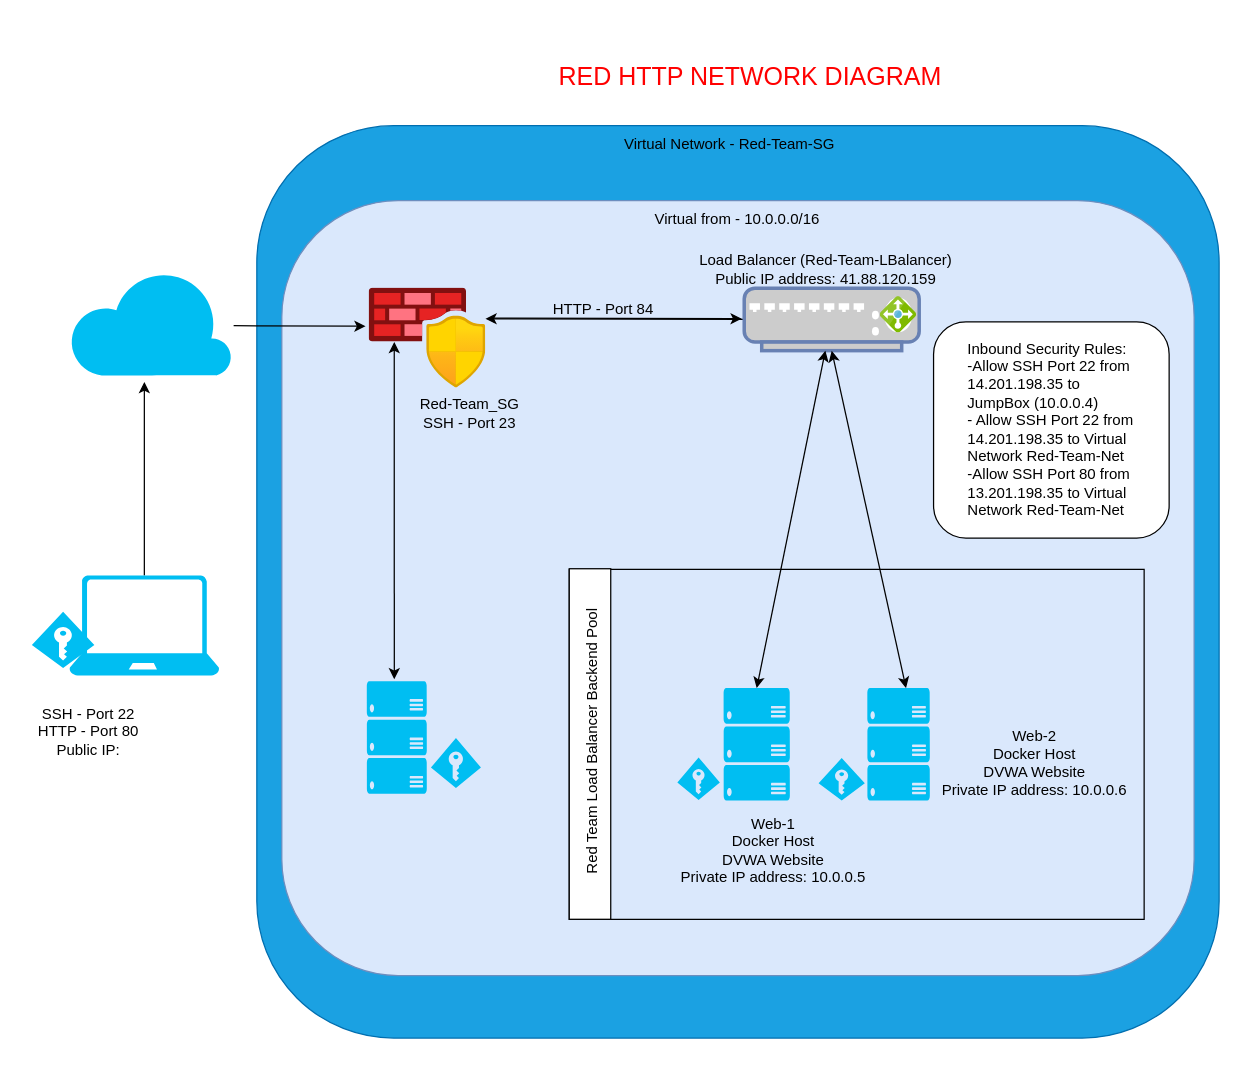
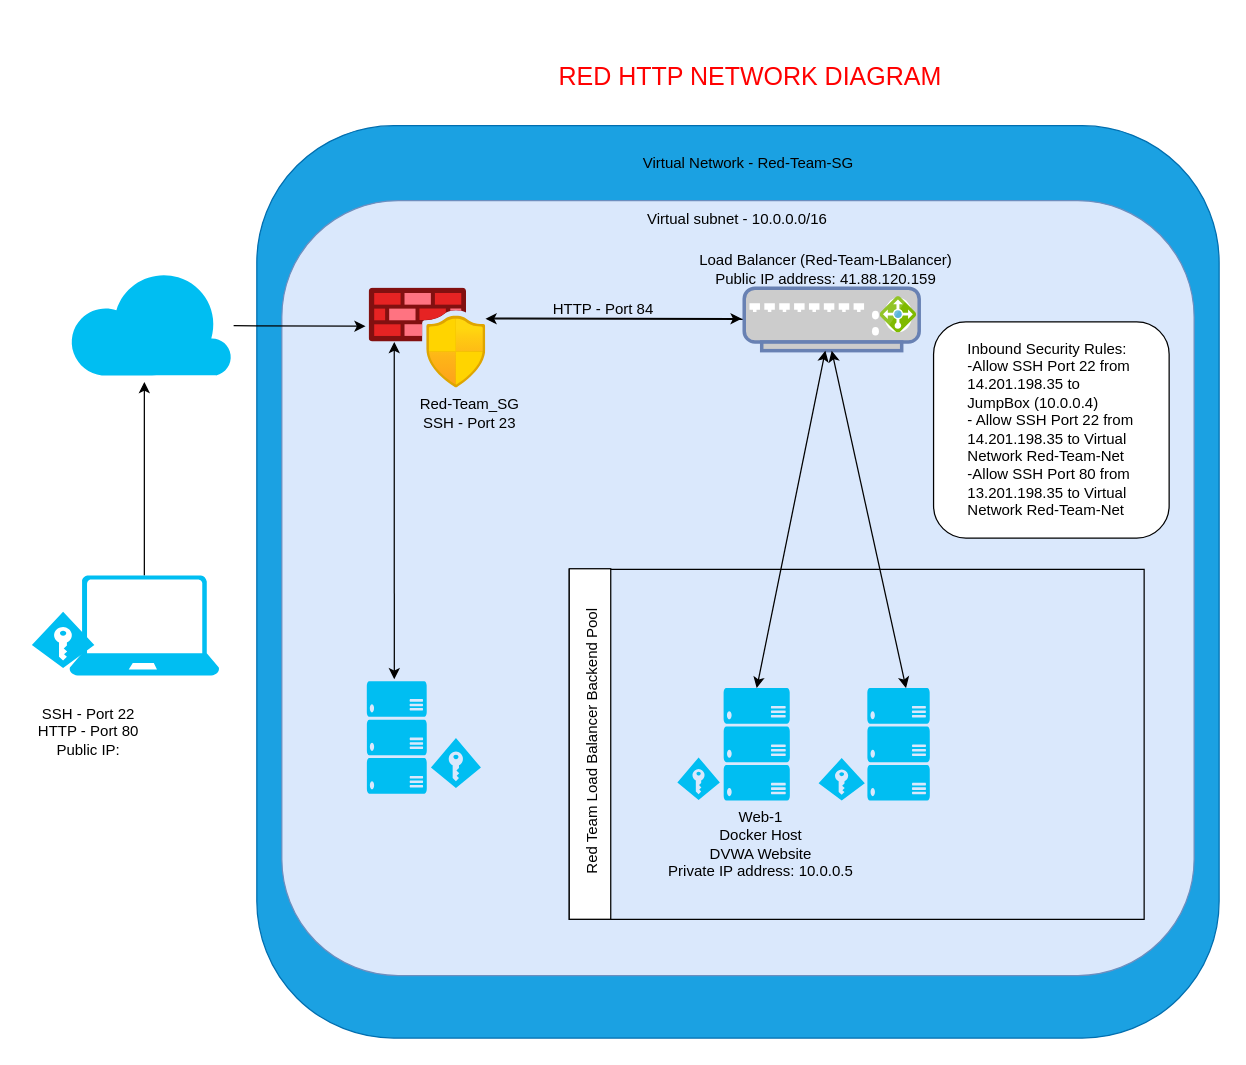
- <mxCell id="33" value="Virtual Network - Red-Team-SG" style="text;html=1;strokeColor=none;fillColor=none;align=center;verticalAlign=middle;whiteSpace=wrap;rounded=0;fontSize=12;" vertex="1" parent="1"><mxGeometry x="477.5" y="100" width="210.5" height="30" as="geometry" /></mxCell>
+ <mxCell id="33" value="Virtual Network - Red-Team-SG" style="text;html=1;strokeColor=none;fillColor=none;align=center;verticalAlign=middle;whiteSpace=wrap;rounded=0;fontSize=12;" vertex="1" parent="1"><mxGeometry x="492.5" y="115" width="210.5" height="30" as="geometry" /></mxCell>
- <mxCell id="32" value="&amp;nbsp;Virtual from - 10.0.0.0/16" style="text;html=1;strokeColor=none;fillColor=none;align=center;verticalAlign=middle;whiteSpace=wrap;rounded=0;fontSize=12;" vertex="1" parent="1"><mxGeometry x="488" y="160" width="200" height="30" as="geometry" /></mxCell>
+ <mxCell id="32" value="&amp;nbsp;Virtual subnet - 10.0.0.0/16" style="text;html=1;strokeColor=none;fillColor=none;align=center;verticalAlign=middle;whiteSpace=wrap;rounded=0;fontSize=12;" vertex="1" parent="1"><mxGeometry x="488" y="160" width="200" height="30" as="geometry" /></mxCell>
- <mxCell id="25" value="Web-2&lt;br&gt;Docker Host&lt;br&gt;DVWA Website&lt;br&gt;Private IP address: 10.0.0.6" style="text;html=1;align=center;verticalAlign=middle;resizable=0;points=[];autosize=1;strokeColor=none;fillColor=none;fontSize=12;" vertex="1" parent="1"><mxGeometry x="746.5" y="579.5" width="160" height="60" as="geometry" /></mxCell>
- <mxCell id="24" value="Web-1&lt;br&gt;Docker Host&lt;br&gt;DVWA Website&lt;br&gt;Private IP address: 10.0.0.5" style="text;html=1;align=center;verticalAlign=middle;resizable=0;points=[];autosize=1;strokeColor=none;fillColor=none;fontSize=12;" vertex="1" parent="1"><mxGeometry x="538" y="649.5" width="160" height="60" as="geometry" /></mxCell>
+ <mxCell id="24" value="Web-1&lt;br&gt;Docker Host&lt;br&gt;DVWA Website&lt;br&gt;Private IP address: 10.0.0.5" style="text;html=1;align=center;verticalAlign=middle;resizable=0;points=[];autosize=1;strokeColor=none;fillColor=none;fontSize=12;" vertex="1" parent="1"><mxGeometry x="528" y="644.5" width="160" height="60" as="geometry" /></mxCell>
